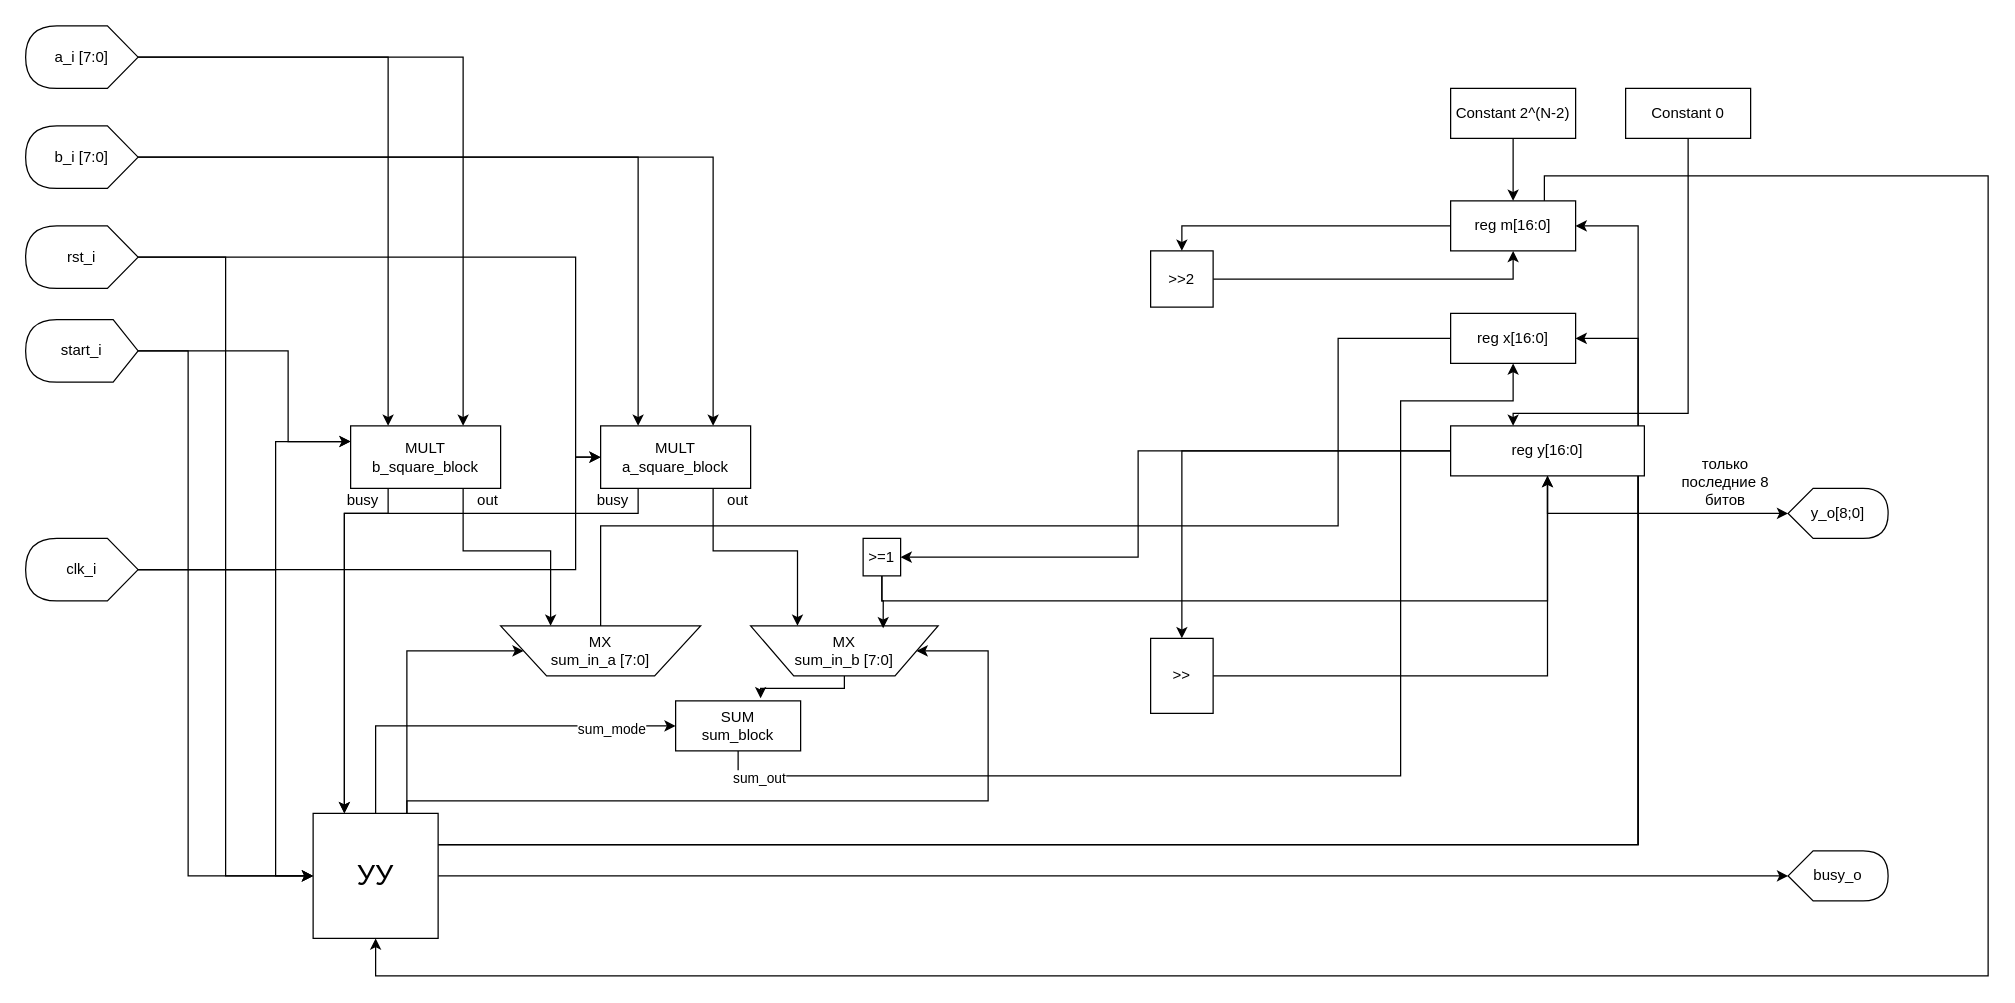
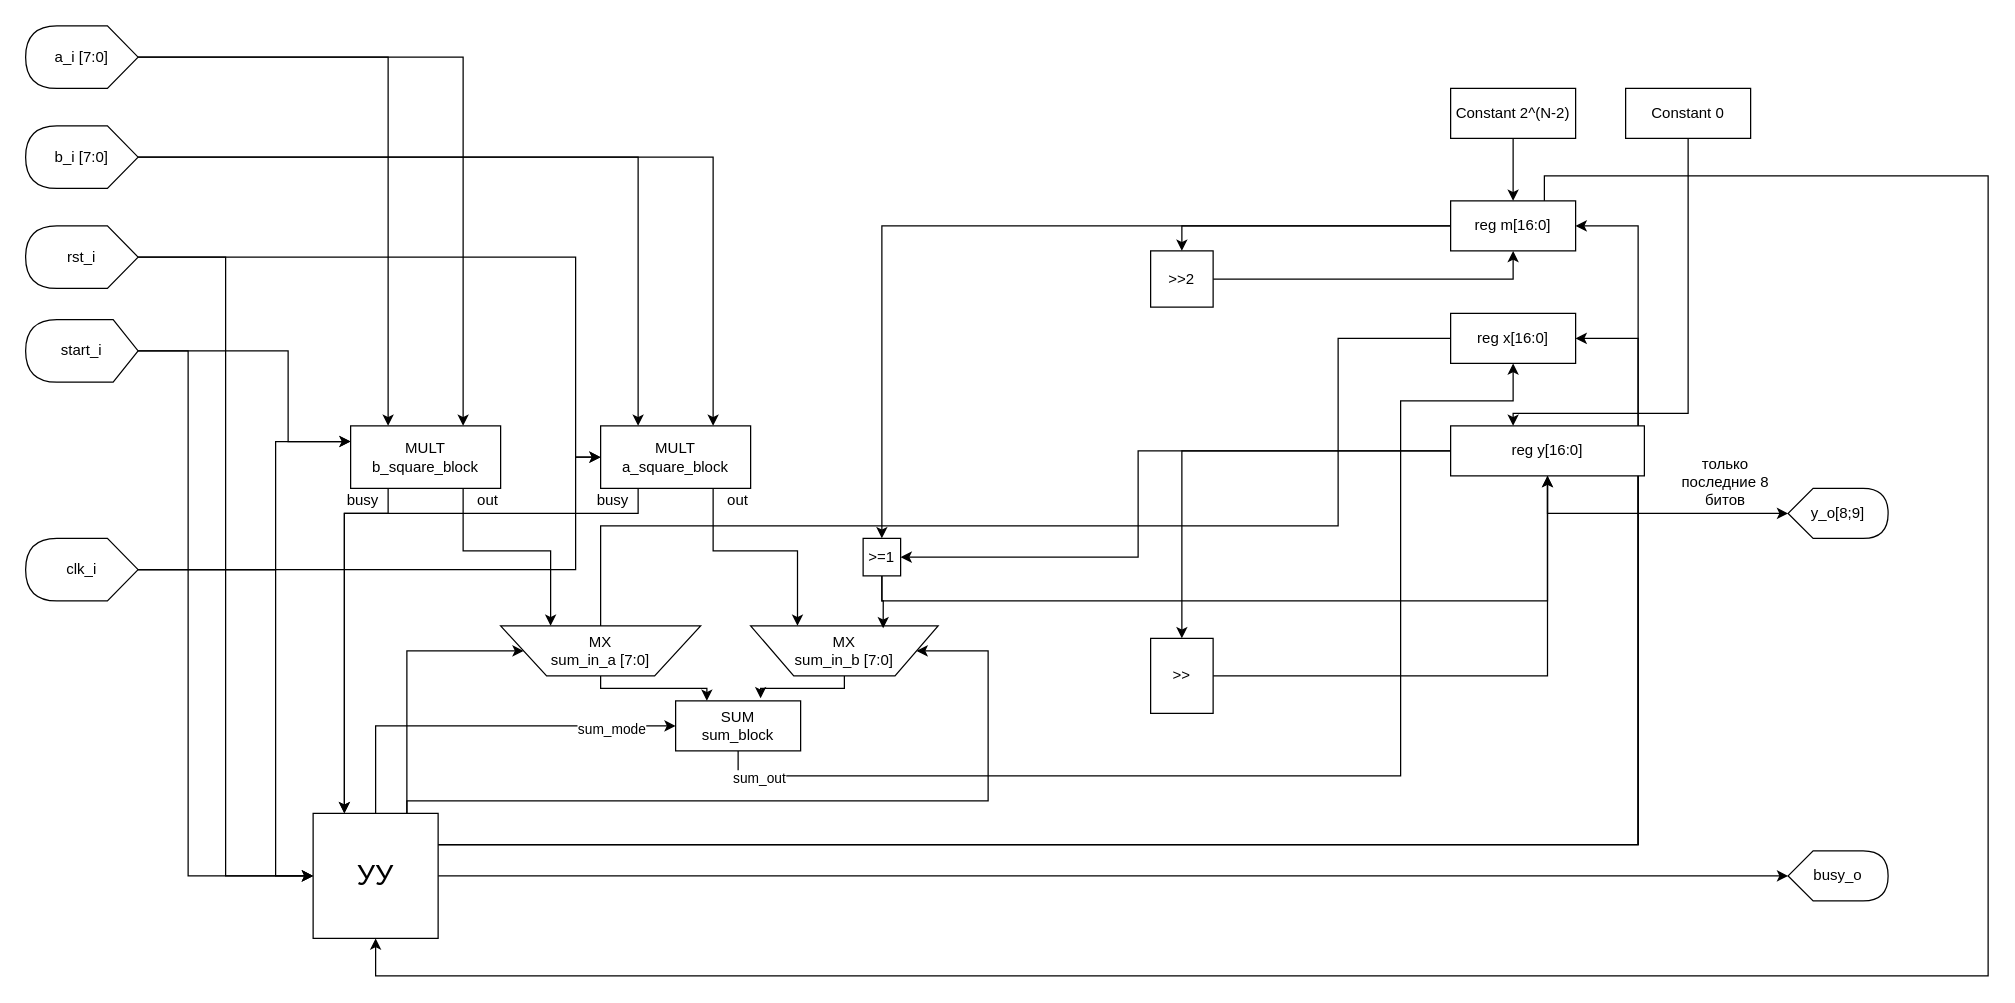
+ <mxCell id="40" style="edgeStyle=orthogonalEdgeStyle;rounded=0;orthogonalLoop=1;jettySize=auto;html=1;exitX=0;exitY=0.5;exitDx=0;exitDy=0;" edge="1" parent="1" source="43" target="61"><mxGeometry relative="1" as="geometry" /></mxCell>
- <mxCell id="51" value="y_o[8;0]" style="shape=display;whiteSpace=wrap;html=1;" vertex="1" parent="1"><mxGeometry x="1430" y="390" width="80" height="40" as="geometry" /></mxCell>
+ <mxCell id="51" value="y_o[8;9]" style="shape=display;whiteSpace=wrap;html=1;" vertex="1" parent="1"><mxGeometry x="1430" y="390" width="80" height="40" as="geometry" /></mxCell>
+ <mxCell id="27" style="edgeStyle=orthogonalEdgeStyle;rounded=0;orthogonalLoop=1;jettySize=auto;html=1;exitX=0.5;exitY=1;exitDx=0;exitDy=0;entryX=0.25;entryY=0;entryDx=0;entryDy=0;" edge="1" parent="1" source="28" target="33"><mxGeometry relative="1" as="geometry"><Array as="points"><mxPoint x="480" y="550" /><mxPoint x="565" y="550" /></Array></mxGeometry></mxCell>
